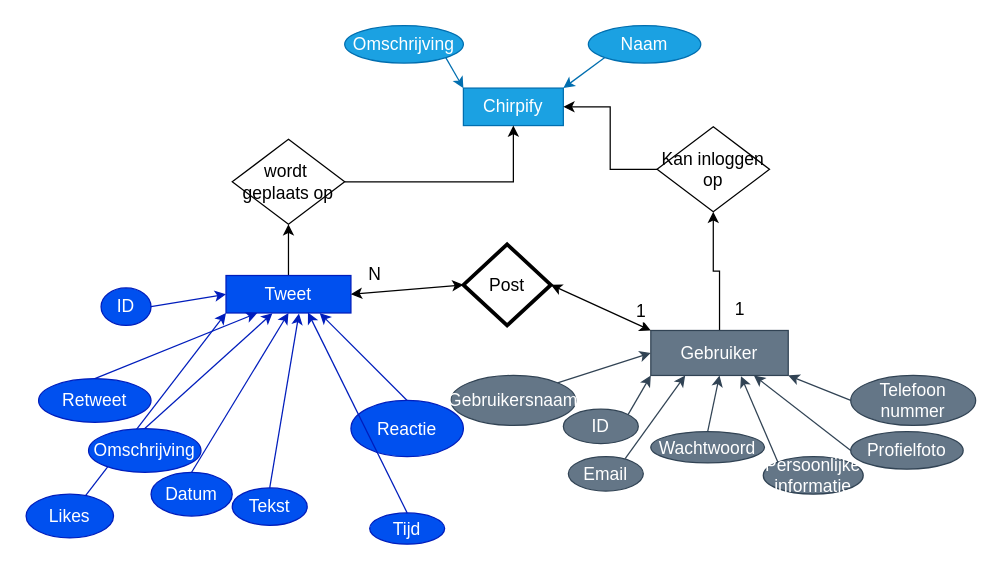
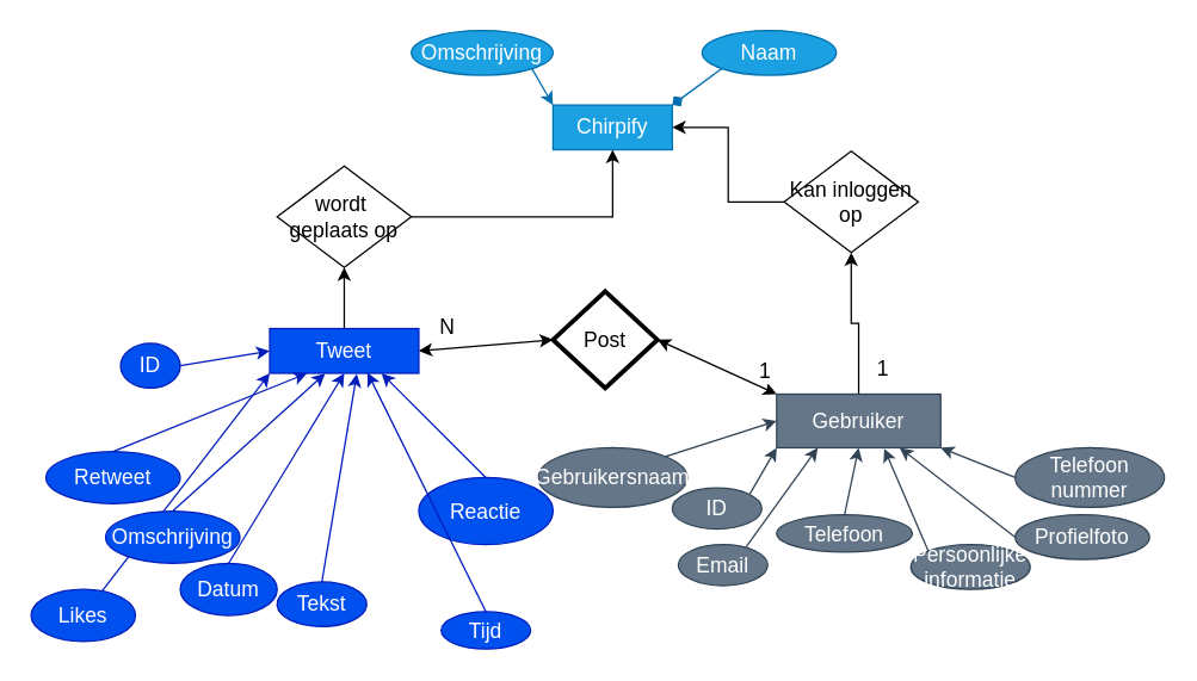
- <mxCell id="33" value="" style="endArrow=classic;html=1;rounded=0;exitX=0;exitY=1;exitDx=0;exitDy=0;entryX=1;entryY=0;entryDx=0;entryDy=0;strokeWidth=1;fontSize=14;fillColor=#1ba1e2;strokeColor=#006EAF;" parent="1" source="31" target="29" edge="1"><mxGeometry width="50" height="50" relative="1" as="geometry"><mxPoint x="410" y="-10" as="sourcePoint" /><mxPoint x="442" y="35" as="targetPoint" /></mxGeometry></mxCell>
+ <mxCell id="33" value="" style="endArrow=diamond;html=1;rounded=0;exitX=0;exitY=1;exitDx=0;exitDy=0;entryX=1;entryY=0;entryDx=0;entryDy=0;strokeWidth=1;fontSize=14;fillColor=#1ba1e2;strokeColor=#006EAF;" parent="1" source="31" target="29" edge="1"><mxGeometry width="50" height="50" relative="1" as="geometry"><mxPoint x="410" y="-10" as="sourcePoint" /><mxPoint x="442" y="35" as="targetPoint" /></mxGeometry></mxCell>
- <mxCell id="4" value="Wachtwoord" style="ellipse;whiteSpace=wrap;html=1;strokeWidth=1;fontSize=14;fillColor=#647687;fontColor=#ffffff;strokeColor=#314354;" parent="1" vertex="1"><mxGeometry x="520" y="345" width="91" height="25" as="geometry" /></mxCell>
+ <mxCell id="4" value="Telefoon" style="ellipse;whiteSpace=wrap;html=1;strokeWidth=1;fontSize=14;fillColor=#647687;fontColor=#ffffff;strokeColor=#314354;" parent="1" vertex="1"><mxGeometry x="520" y="345" width="91" height="25" as="geometry" /></mxCell>
